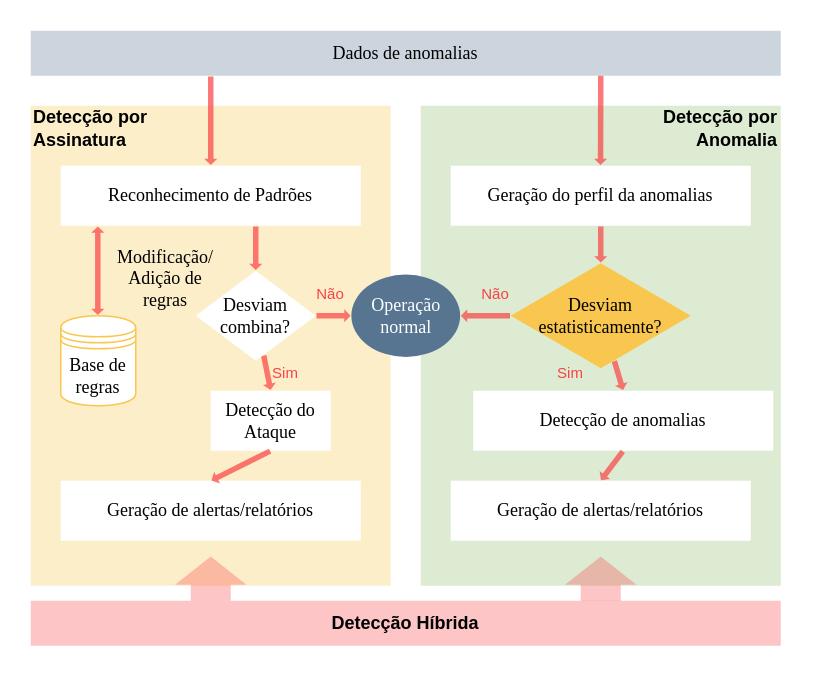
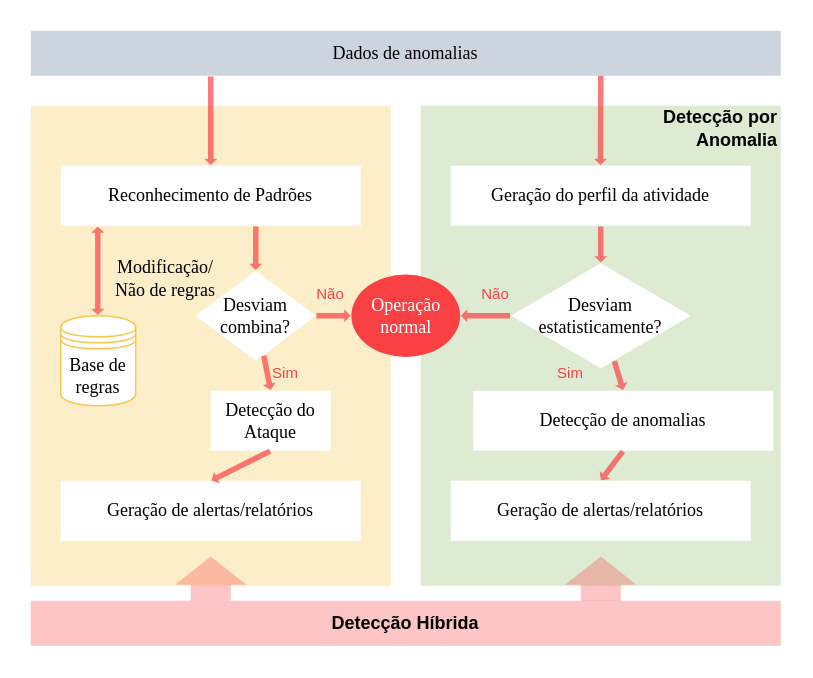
- <mxCell id="6" value="&lt;b&gt;Detecção por Assinatura&lt;/b&gt;" style="text;html=1;strokeColor=none;fillColor=none;align=left;verticalAlign=middle;whiteSpace=wrap;rounded=0;" parent="1" vertex="1"><mxGeometry x="20" y="70" width="140" height="30" as="geometry" /></mxCell>
- <mxCell id="19" value="&lt;font face=&quot;Garamond&quot;&gt;Geração do perfil da anomalias&lt;/font&gt;" style="rounded=0;whiteSpace=wrap;html=1;strokeColor=none;" parent="1" vertex="1"><mxGeometry x="300" y="110" width="200" height="40" as="geometry" /></mxCell>
+ <mxCell id="19" value="&lt;font face=&quot;Garamond&quot;&gt;Geração do perfil da atividade&lt;/font&gt;" style="rounded=0;whiteSpace=wrap;html=1;strokeColor=none;" parent="1" vertex="1"><mxGeometry x="300" y="110" width="200" height="40" as="geometry" /></mxCell>
- <mxCell id="11" value="&lt;font face=&quot;Garamond&quot;&gt;Modificação/&lt;br&gt;Adição de regras&lt;/font&gt;" style="text;html=1;strokeColor=none;fillColor=none;align=center;verticalAlign=middle;whiteSpace=wrap;rounded=0;" parent="1" vertex="1"><mxGeometry x="70" y="170" width="80" height="30" as="geometry" /></mxCell>
+ <mxCell id="11" value="&lt;font face=&quot;Garamond&quot;&gt;Modificação/&lt;br&gt;Não de regras&lt;/font&gt;" style="text;html=1;strokeColor=none;fillColor=none;align=center;verticalAlign=middle;whiteSpace=wrap;rounded=0;" parent="1" vertex="1"><mxGeometry x="70" y="170" width="80" height="30" as="geometry" /></mxCell>
- <mxCell id="30" value="&lt;font color=&quot;#ffffff&quot; face=&quot;Garamond&quot;&gt;Operação normal&lt;/font&gt;" style="ellipse;whiteSpace=wrap;html=1;strokeColor=none;fillColor=#577590;" parent="1" vertex="1"><mxGeometry x="233.75" y="182.5" width="72.5" height="55" as="geometry" /></mxCell>
+ <mxCell id="30" value="&lt;font color=&quot;#ffffff&quot; face=&quot;Garamond&quot;&gt;Operação normal&lt;/font&gt;" style="ellipse;whiteSpace=wrap;html=1;strokeColor=none;fillColor=#f94144;" parent="1" vertex="1"><mxGeometry x="233.75" y="182.5" width="72.5" height="55" as="geometry" /></mxCell>
- <mxCell id="29" value="&lt;font face=&quot;Garamond&quot;&gt;Desviam estatisticamente?&lt;/font&gt;" style="rhombus;whiteSpace=wrap;html=1;fillColor=#f9c74f;strokeColor=none;" parent="1" vertex="1"><mxGeometry x="340" y="175" width="120" height="70" as="geometry" /></mxCell>
+ <mxCell id="29" value="&lt;font face=&quot;Garamond&quot;&gt;Desviam estatisticamente?&lt;/font&gt;" style="rhombus;whiteSpace=wrap;html=1;fillColor=#FFFFFF;strokeColor=none;" parent="1" vertex="1"><mxGeometry x="340" y="175" width="120" height="70" as="geometry" /></mxCell>
